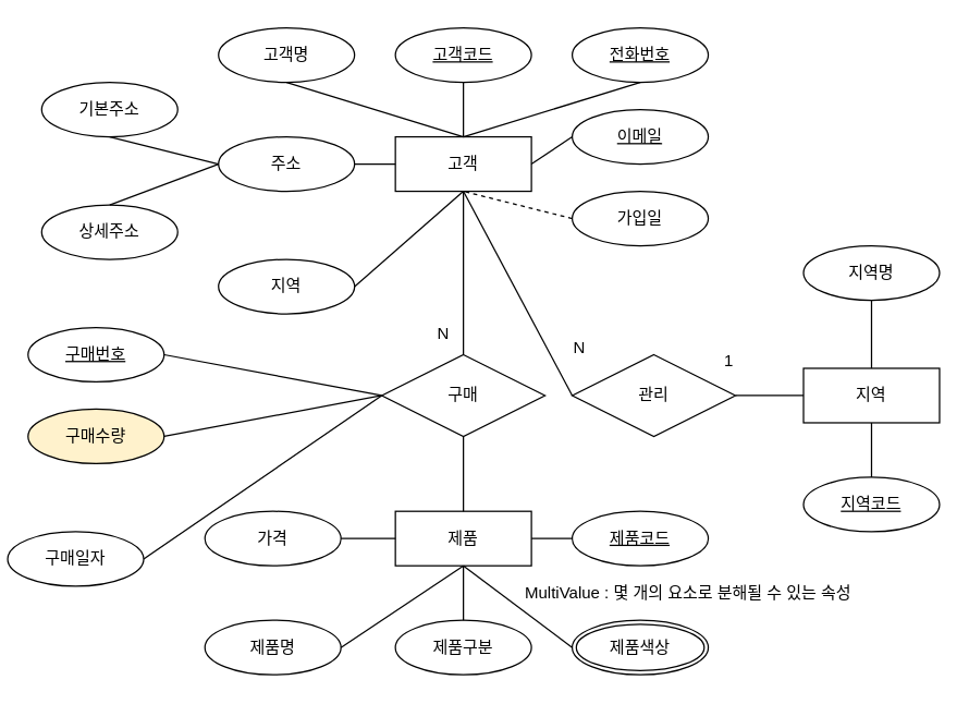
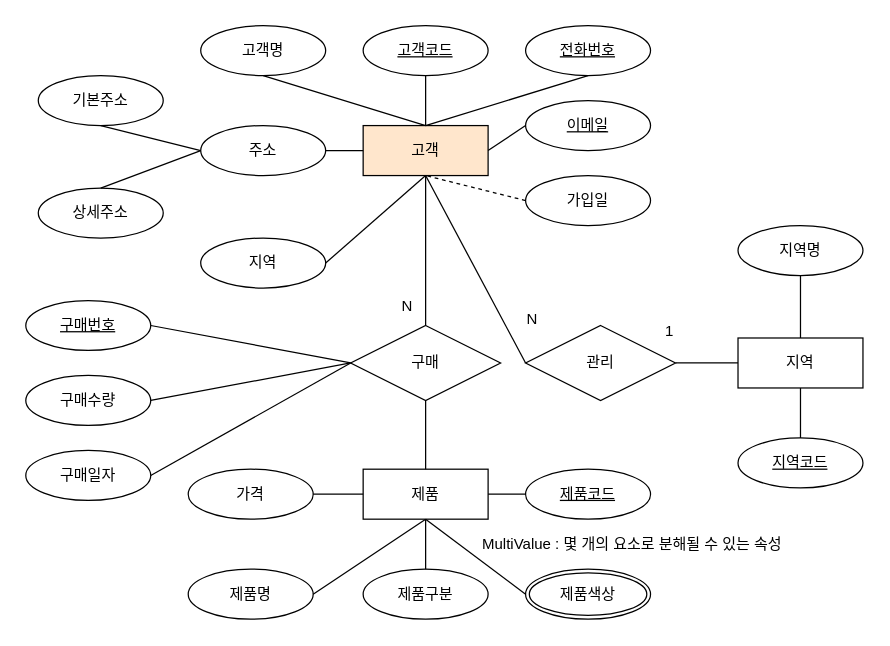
- <mxCell id="2" value="고객" style="whiteSpace=wrap;html=1;align=center;" parent="1" vertex="1"><mxGeometry x="290" y="100" width="100" height="40" as="geometry" /></mxCell>
+ <mxCell id="2" value="고객" style="whiteSpace=wrap;html=1;align=center;fillColor=#ffe6cc;" parent="1" vertex="1"><mxGeometry x="290" y="100" width="100" height="40" as="geometry" /></mxCell>
- <mxCell id="45" value="구매수량" style="ellipse;whiteSpace=wrap;html=1;align=center;fillColor=#fff2cc;" parent="1" vertex="1"><mxGeometry x="20" y="300" width="100" height="40" as="geometry" /></mxCell>
+ <mxCell id="45" value="구매수량" style="ellipse;whiteSpace=wrap;html=1;align=center;" parent="1" vertex="1"><mxGeometry x="20" y="300" width="100" height="40" as="geometry" /></mxCell>
- <mxCell id="46" value="구매일자" style="ellipse;whiteSpace=wrap;html=1;align=center;" parent="1" vertex="1"><mxGeometry x="5" y="390" width="100" height="40" as="geometry" /></mxCell>
+ <mxCell id="46" value="구매일자" style="ellipse;whiteSpace=wrap;html=1;align=center;" parent="1" vertex="1"><mxGeometry x="20" y="360" width="100" height="40" as="geometry" /></mxCell>
